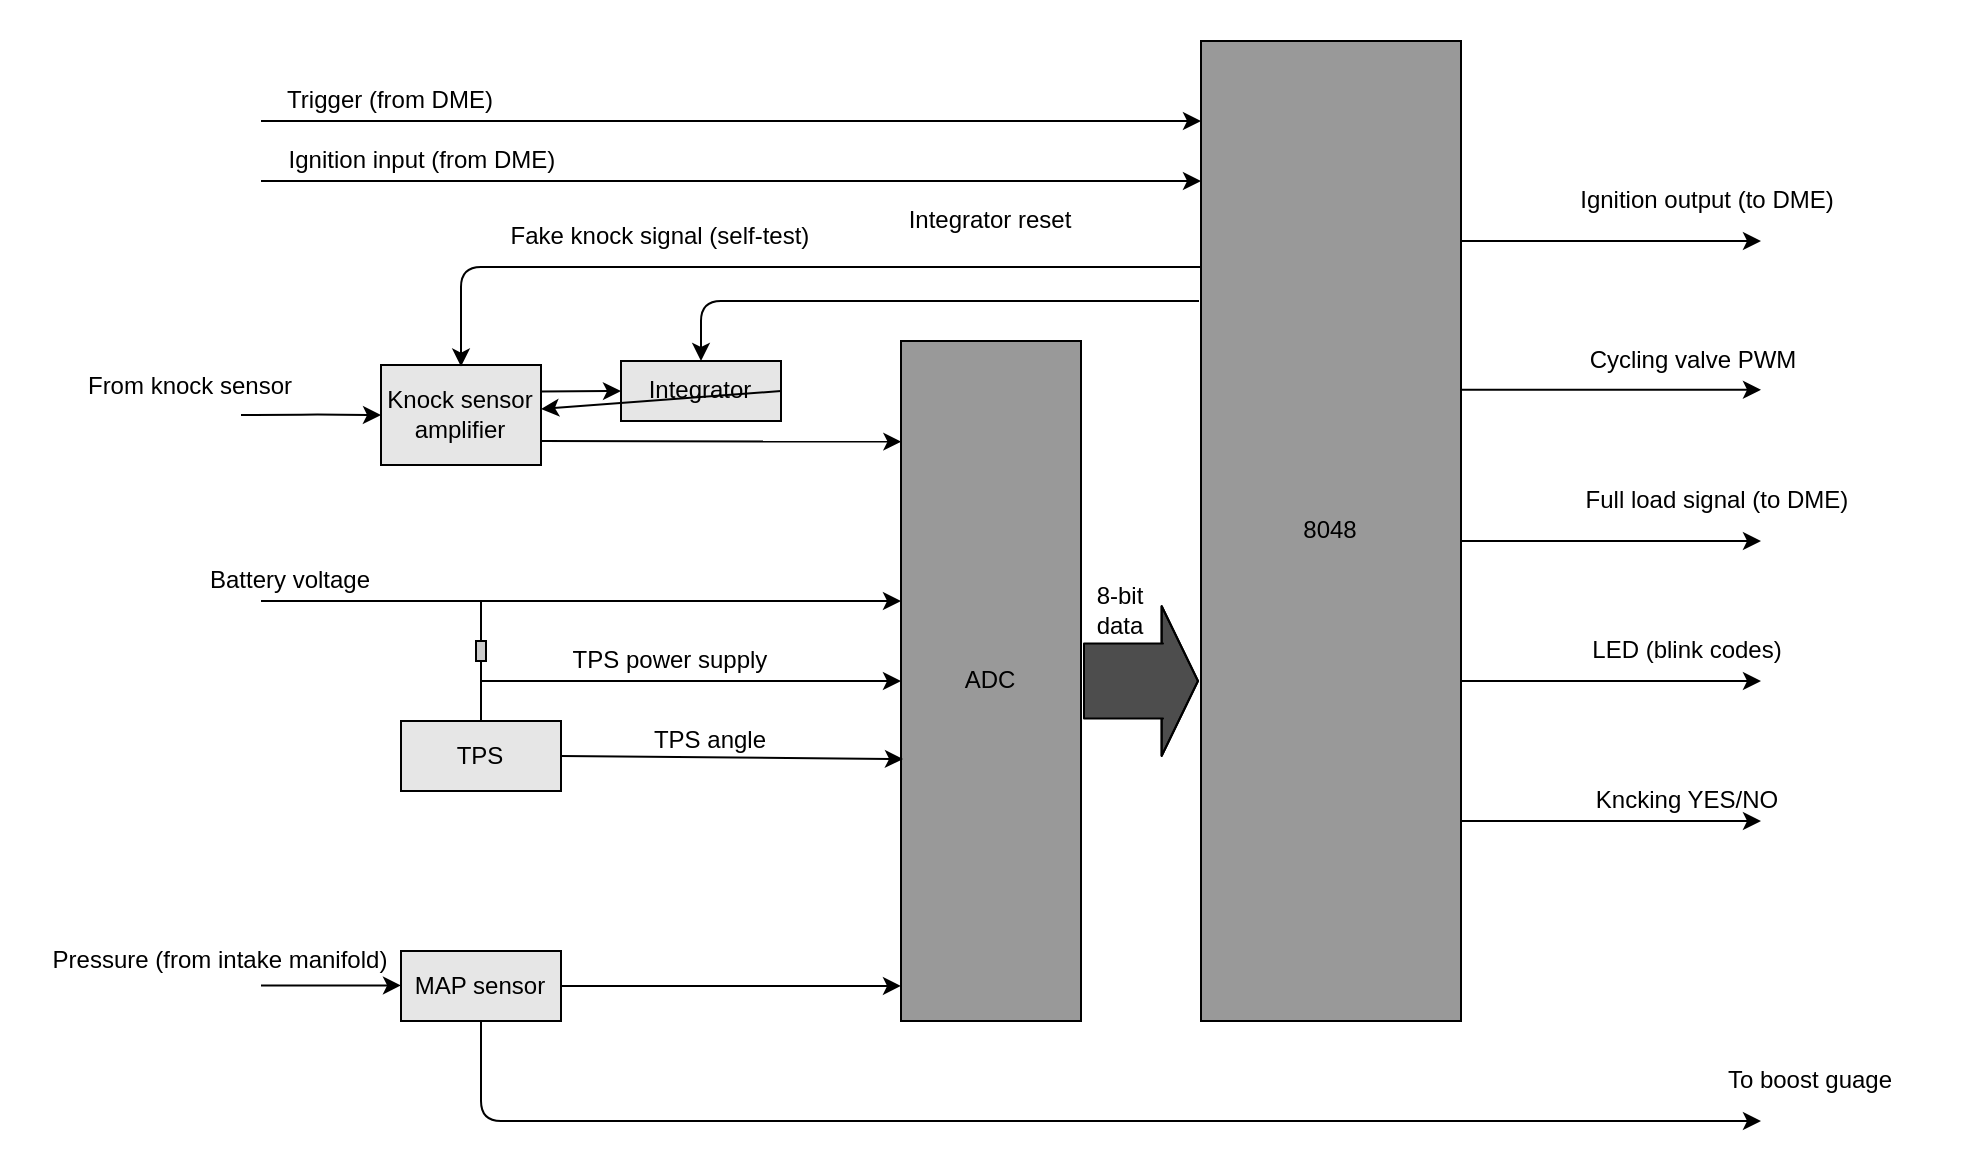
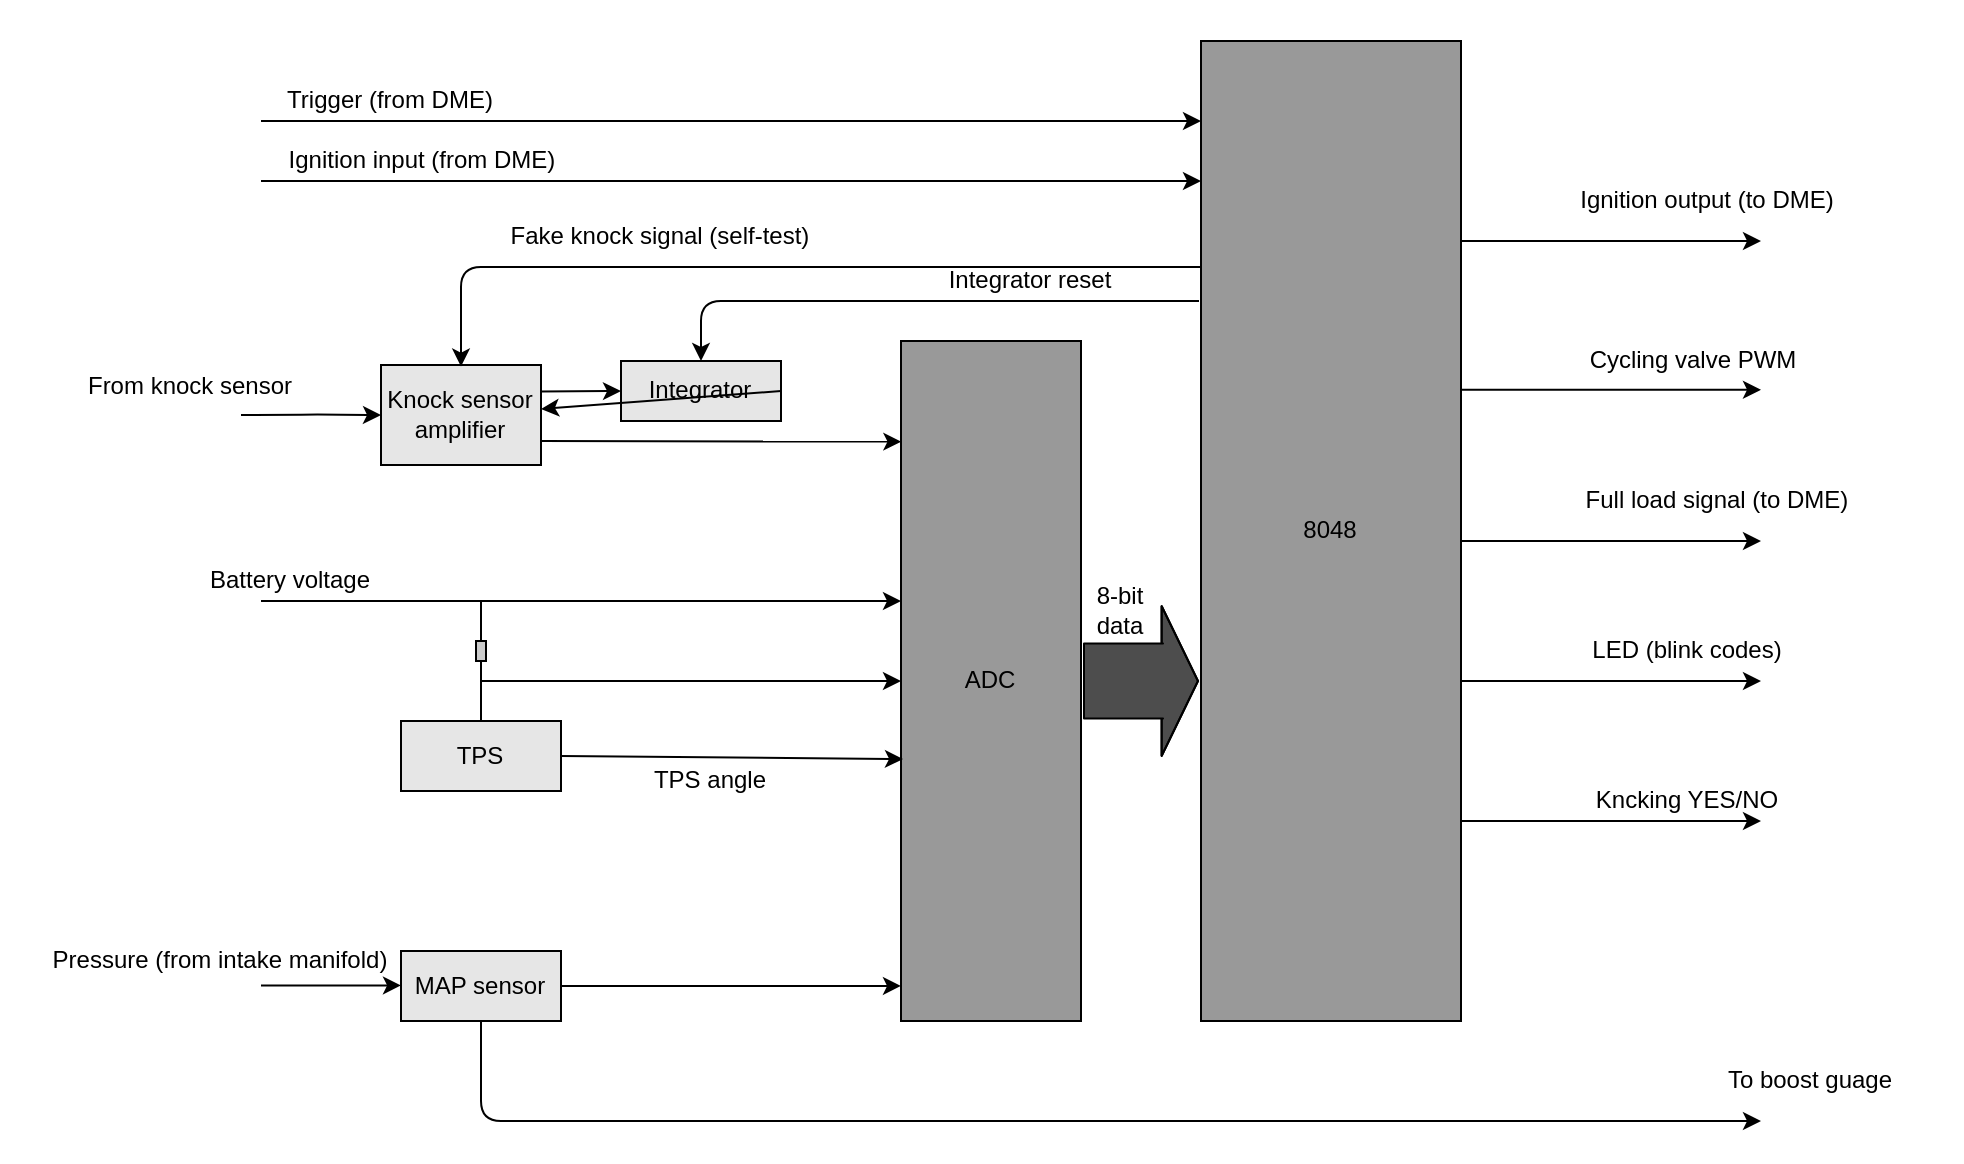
- <mxCell id="36" value="Integrator reset" style="text;html=1;strokeColor=none;fillColor=none;align=center;verticalAlign=middle;whiteSpace=wrap;rounded=0;" vertex="1" parent="1"><mxGeometry x="440" y="100" width="110" height="20" as="geometry" /></mxCell>
+ <mxCell id="36" value="Integrator reset" style="text;html=1;strokeColor=none;fillColor=none;align=center;verticalAlign=middle;whiteSpace=wrap;rounded=0;" vertex="1" parent="1"><mxGeometry x="460" y="130" width="110" height="20" as="geometry" /></mxCell>
- <mxCell id="32" value="TPS power supply" style="text;html=1;strokeColor=none;fillColor=none;align=center;verticalAlign=middle;whiteSpace=wrap;rounded=0;" vertex="1" parent="1"><mxGeometry x="280" y="320" width="110" height="20" as="geometry" /></mxCell>
- <mxCell id="33" value="TPS angle" style="text;html=1;strokeColor=none;fillColor=none;align=center;verticalAlign=middle;whiteSpace=wrap;rounded=0;" vertex="1" parent="1"><mxGeometry x="300" y="360" width="110" height="20" as="geometry" /></mxCell>
+ <mxCell id="33" value="TPS angle" style="text;html=1;strokeColor=none;fillColor=none;align=center;verticalAlign=middle;whiteSpace=wrap;rounded=0;" vertex="1" parent="1"><mxGeometry x="300" y="380" width="110" height="20" as="geometry" /></mxCell>
